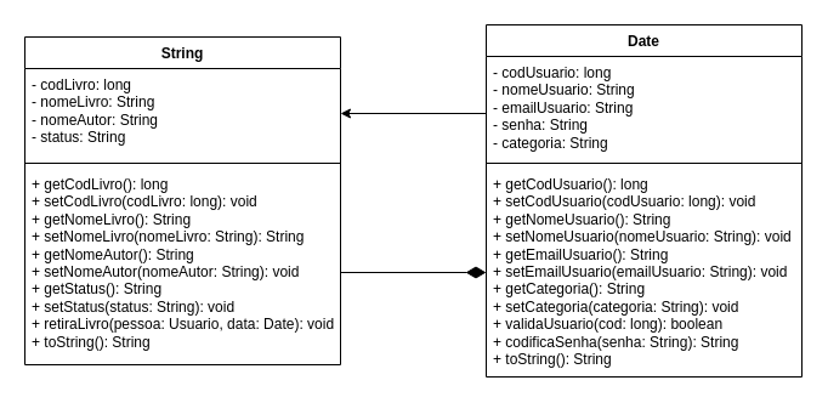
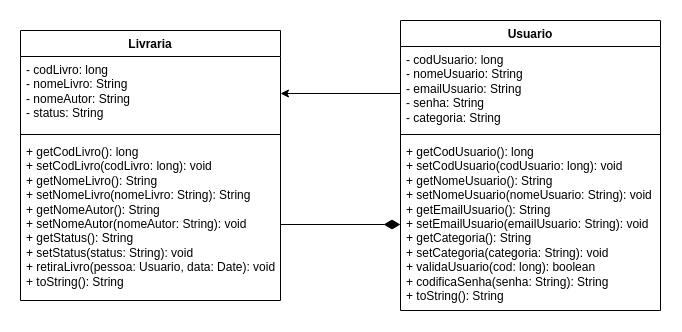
- <mxCell id="2" value="Date" style="swimlane;fontStyle=1;align=center;verticalAlign=top;childLayout=stackLayout;horizontal=1;startSize=26;horizontalStack=0;resizeParent=1;resizeParentMax=0;resizeLast=0;collapsible=1;marginBottom=0;whiteSpace=wrap;html=1;" vertex="1" parent="1"><mxGeometry x="400" y="20" width="260" height="290" as="geometry" /></mxCell>
+ <mxCell id="2" value="Usuario" style="swimlane;fontStyle=1;align=center;verticalAlign=top;childLayout=stackLayout;horizontal=1;startSize=26;horizontalStack=0;resizeParent=1;resizeParentMax=0;resizeLast=0;collapsible=1;marginBottom=0;whiteSpace=wrap;html=1;" vertex="1" parent="1"><mxGeometry x="400" y="20" width="260" height="290" as="geometry" /></mxCell>
- <mxCell id="6" value="String" style="swimlane;fontStyle=1;align=center;verticalAlign=top;childLayout=stackLayout;horizontal=1;startSize=26;horizontalStack=0;resizeParent=1;resizeParentMax=0;resizeLast=0;collapsible=1;marginBottom=0;whiteSpace=wrap;html=1;" vertex="1" parent="1"><mxGeometry x="20" y="30" width="260" height="270" as="geometry" /></mxCell>
+ <mxCell id="6" value="Livraria" style="swimlane;fontStyle=1;align=center;verticalAlign=top;childLayout=stackLayout;horizontal=1;startSize=26;horizontalStack=0;resizeParent=1;resizeParentMax=0;resizeLast=0;collapsible=1;marginBottom=0;whiteSpace=wrap;html=1;" vertex="1" parent="1"><mxGeometry x="20" y="30" width="260" height="270" as="geometry" /></mxCell>
